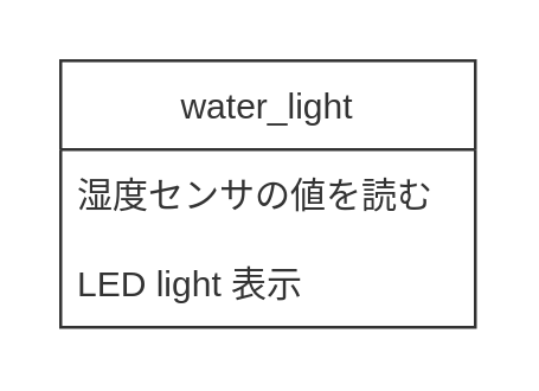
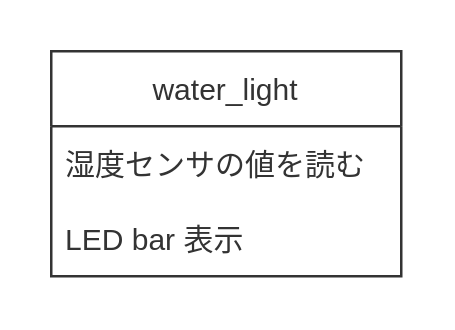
- <mxCell id="4" value="LED light 表示" style="text;strokeColor=none;fillColor=none;align=left;verticalAlign=middle;spacingLeft=4;spacingRight=4;overflow=hidden;points=[[0,0.5],[1,0.5]];portConstraint=eastwest;rotatable=0;fontColor=#333333;" vertex="1" parent="2"><mxGeometry y="60" width="140" height="30" as="geometry" /></mxCell>
+ <mxCell id="4" value="LED bar 表示" style="text;strokeColor=none;fillColor=none;align=left;verticalAlign=middle;spacingLeft=4;spacingRight=4;overflow=hidden;points=[[0,0.5],[1,0.5]];portConstraint=eastwest;rotatable=0;fontColor=#333333;" vertex="1" parent="2"><mxGeometry y="60" width="140" height="30" as="geometry" /></mxCell>
